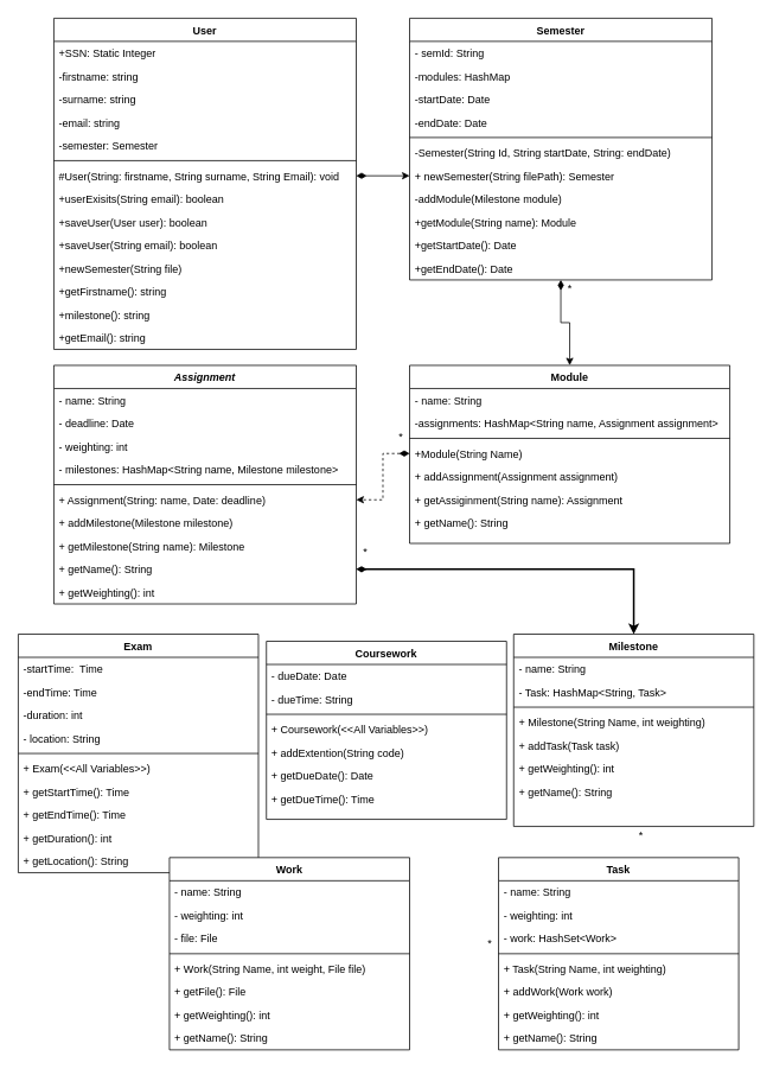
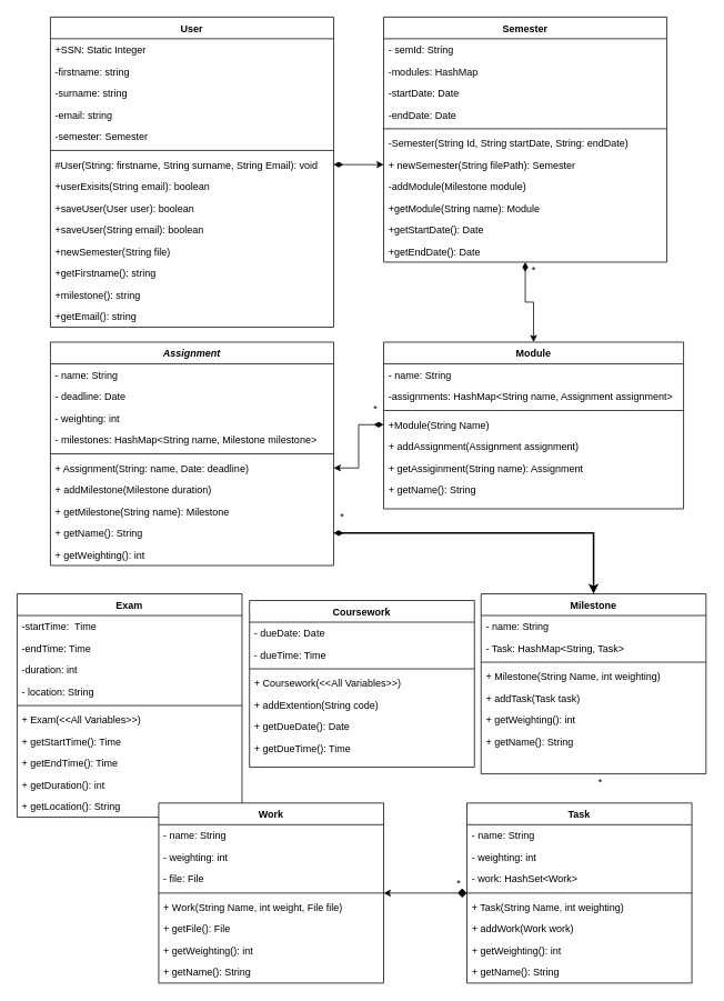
- <mxCell id="50" style="edgeStyle=orthogonalEdgeStyle;rounded=0;orthogonalLoop=1;jettySize=auto;html=1;entryX=1;entryY=0.5;entryDx=0;entryDy=0;startArrow=diamondThin;startFill=1;startSize=9;strokeColor=#000000;dashed=1;" parent="1" source="34" target="45" edge="1"><mxGeometry relative="1" as="geometry" /></mxCell>
+ <mxCell id="50" style="edgeStyle=orthogonalEdgeStyle;rounded=0;orthogonalLoop=1;jettySize=auto;html=1;entryX=1;entryY=0.5;entryDx=0;entryDy=0;startArrow=diamondThin;startFill=1;startSize=9;strokeColor=#000000;" parent="1" source="34" target="45" edge="1"><mxGeometry relative="1" as="geometry" /></mxCell>
- <mxCell id="46" value="+ addMilestone(Milestone milestone)" style="text;align=left;verticalAlign=top;spacingLeft=4;spacingRight=4;overflow=hidden;rotatable=0;points=[[0,0.5],[1,0.5]];portConstraint=eastwest;" parent="39" vertex="1"><mxGeometry y="164" width="340" height="26" as="geometry" /></mxCell>
+ <mxCell id="46" value="+ addMilestone(Milestone duration)" style="text;align=left;verticalAlign=top;spacingLeft=4;spacingRight=4;overflow=hidden;rotatable=0;points=[[0,0.5],[1,0.5]];portConstraint=eastwest;" parent="39" vertex="1"><mxGeometry y="164" width="340" height="26" as="geometry" /></mxCell>
- <mxCell id="64" value="- dueTime: String" style="text;align=left;verticalAlign=top;spacingLeft=4;spacingRight=4;overflow=hidden;rotatable=0;points=[[0,0.5],[1,0.5]];portConstraint=eastwest;rounded=0;shadow=0;html=0;" parent="62" vertex="1"><mxGeometry y="52" width="270" height="26" as="geometry" /></mxCell>
+ <mxCell id="64" value="- dueTime: Time" style="text;align=left;verticalAlign=top;spacingLeft=4;spacingRight=4;overflow=hidden;rotatable=0;points=[[0,0.5],[1,0.5]];portConstraint=eastwest;rounded=0;shadow=0;html=0;" parent="62" vertex="1"><mxGeometry y="52" width="270" height="26" as="geometry" /></mxCell>
+ <mxCell id="70" style="edgeStyle=orthogonalEdgeStyle;rounded=0;orthogonalLoop=1;jettySize=auto;html=1;entryX=1;entryY=-0.154;entryDx=0;entryDy=0;entryPerimeter=0;startArrow=diamond;startFill=1;startSize=9;endArrow=classic;endFill=1;strokeColor=#000000;" parent="1" source="71" target="85" edge="1"><mxGeometry relative="1" as="geometry" /></mxCell>
